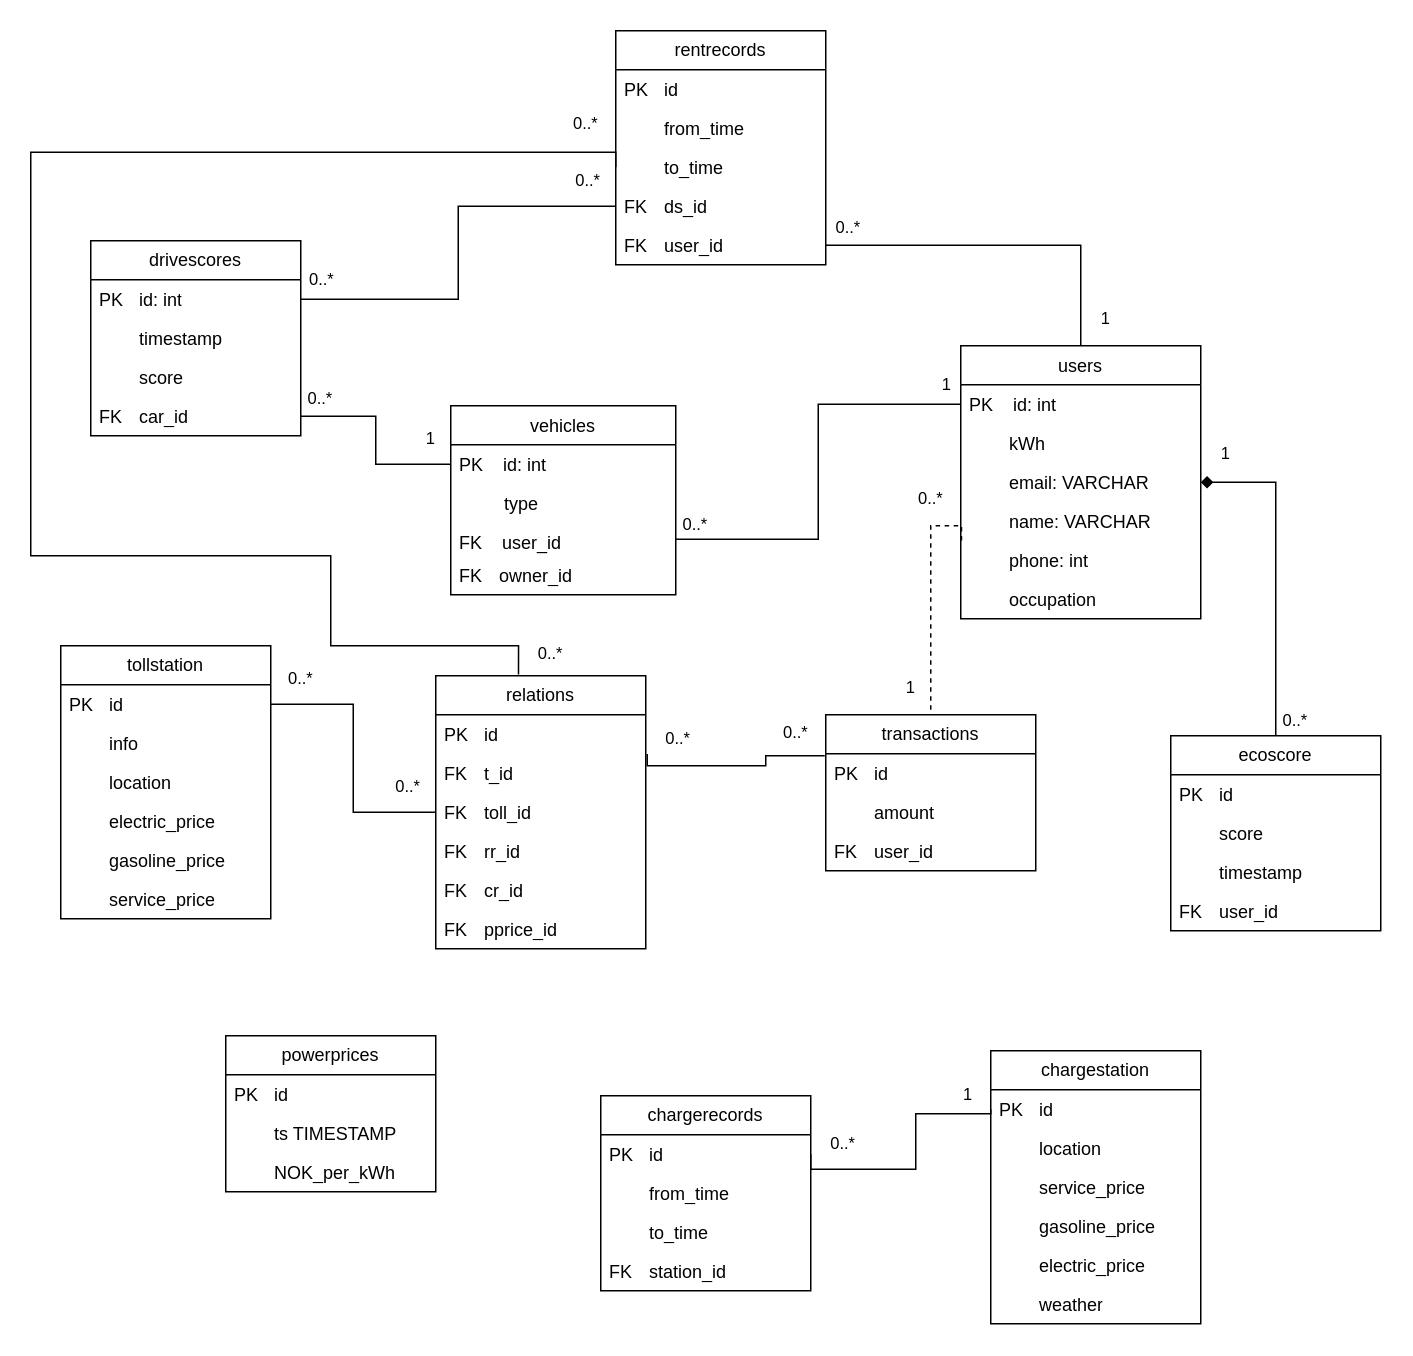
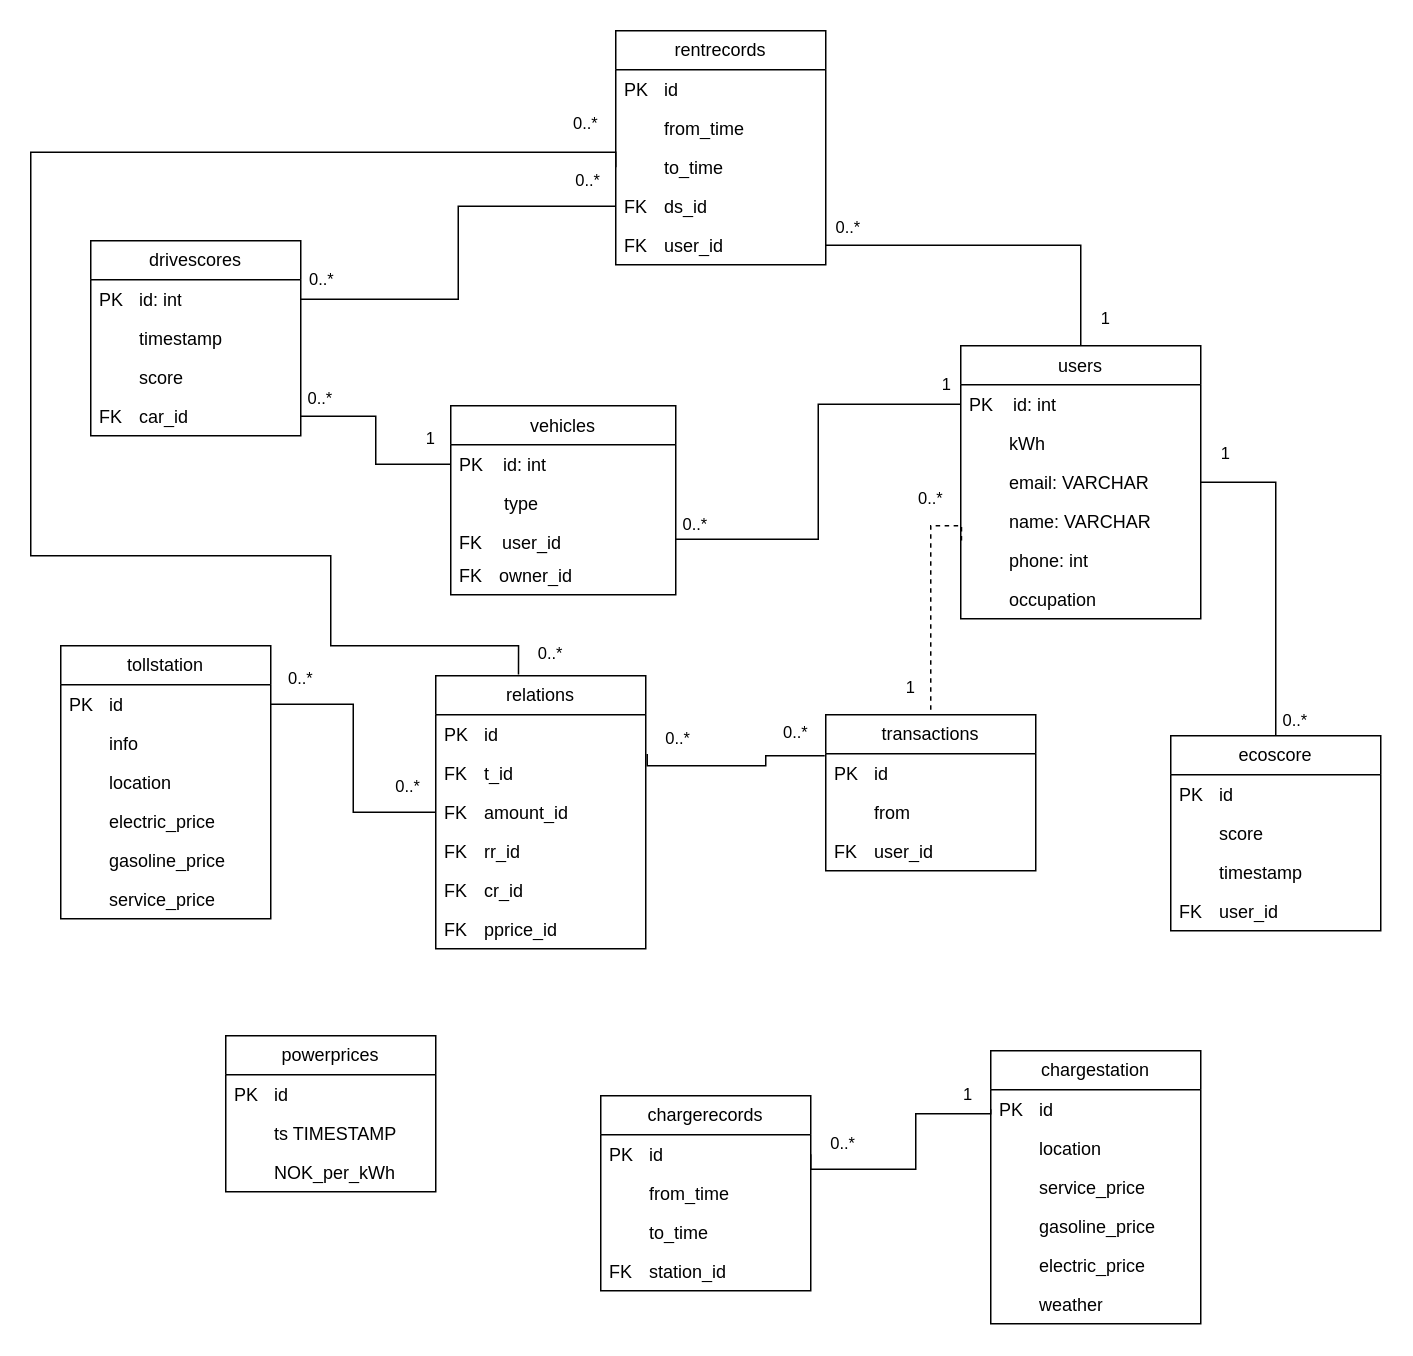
- <mxCell id="42" value="" style="endArrow=diamond;html=1;edgeStyle=orthogonalEdgeStyle;rounded=0;exitX=0.5;exitY=0;exitDx=0;exitDy=0;entryX=1;entryY=0.5;entryDx=0;entryDy=0;" parent="1" source="28" target="10" edge="1"><mxGeometry relative="1" as="geometry"><mxPoint x="540" y="399" as="sourcePoint" /><mxPoint x="660" y="289" as="targetPoint" /></mxGeometry></mxCell>
+ <mxCell id="42" value="" style="endArrow=none;html=1;edgeStyle=orthogonalEdgeStyle;rounded=0;exitX=0.5;exitY=0;exitDx=0;exitDy=0;entryX=1;entryY=0.5;entryDx=0;entryDy=0;" parent="1" source="28" target="10" edge="1"><mxGeometry relative="1" as="geometry"><mxPoint x="540" y="399" as="sourcePoint" /><mxPoint x="660" y="289" as="targetPoint" /></mxGeometry></mxCell>
- <mxCell id="70" value="FK&lt;span style=&quot;white-space: pre;&quot;&gt;&#09;&lt;/span&gt;toll_id" style="text;strokeColor=none;fillColor=none;align=left;verticalAlign=top;spacingLeft=4;spacingRight=4;overflow=hidden;rotatable=0;points=[[0,0.5],[1,0.5]];portConstraint=eastwest;whiteSpace=wrap;html=1;" parent="67" vertex="1"><mxGeometry y="78" width="140" height="26" as="geometry" /></mxCell>
+ <mxCell id="70" value="FK&lt;span style=&quot;white-space: pre;&quot;&gt;&#09;&lt;/span&gt;amount_id" style="text;strokeColor=none;fillColor=none;align=left;verticalAlign=top;spacingLeft=4;spacingRight=4;overflow=hidden;rotatable=0;points=[[0,0.5],[1,0.5]];portConstraint=eastwest;whiteSpace=wrap;html=1;" parent="67" vertex="1"><mxGeometry y="78" width="140" height="26" as="geometry" /></mxCell>
- <mxCell id="65" value="&lt;span style=&quot;white-space: pre;&quot;&gt;&#09;&lt;/span&gt;amount" style="text;strokeColor=none;fillColor=none;align=left;verticalAlign=top;spacingLeft=4;spacingRight=4;overflow=hidden;rotatable=0;points=[[0,0.5],[1,0.5]];portConstraint=eastwest;whiteSpace=wrap;html=1;" parent="63" vertex="1"><mxGeometry y="52" width="140" height="26" as="geometry" /></mxCell>
+ <mxCell id="65" value="&lt;span style=&quot;white-space: pre;&quot;&gt;&#09;&lt;/span&gt;from" style="text;strokeColor=none;fillColor=none;align=left;verticalAlign=top;spacingLeft=4;spacingRight=4;overflow=hidden;rotatable=0;points=[[0,0.5],[1,0.5]];portConstraint=eastwest;whiteSpace=wrap;html=1;" parent="63" vertex="1"><mxGeometry y="52" width="140" height="26" as="geometry" /></mxCell>
